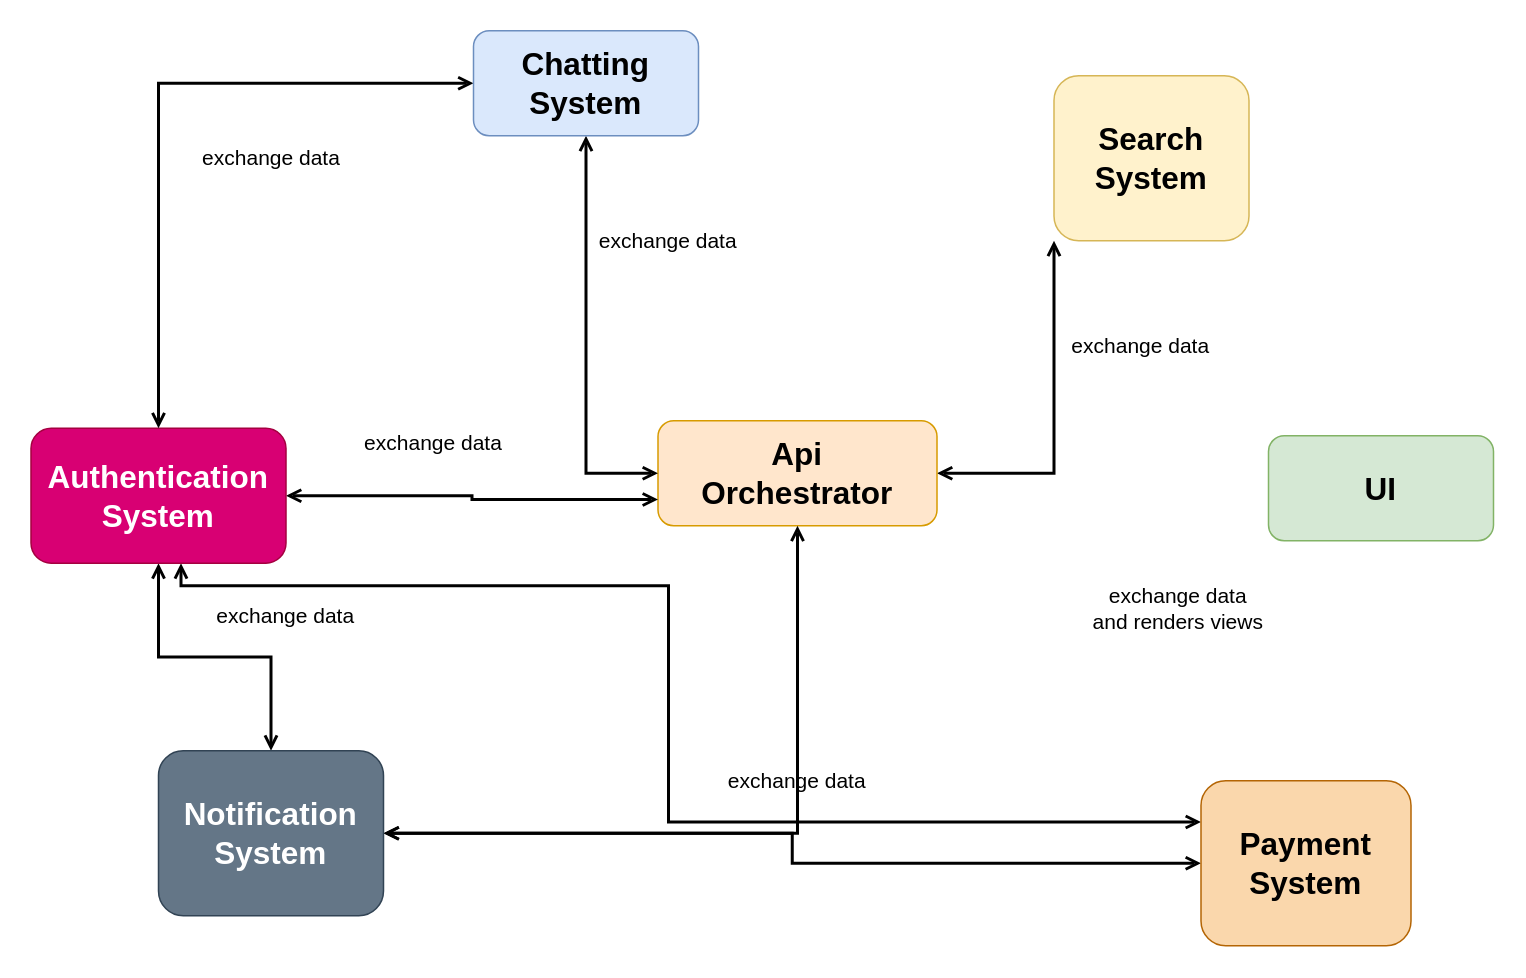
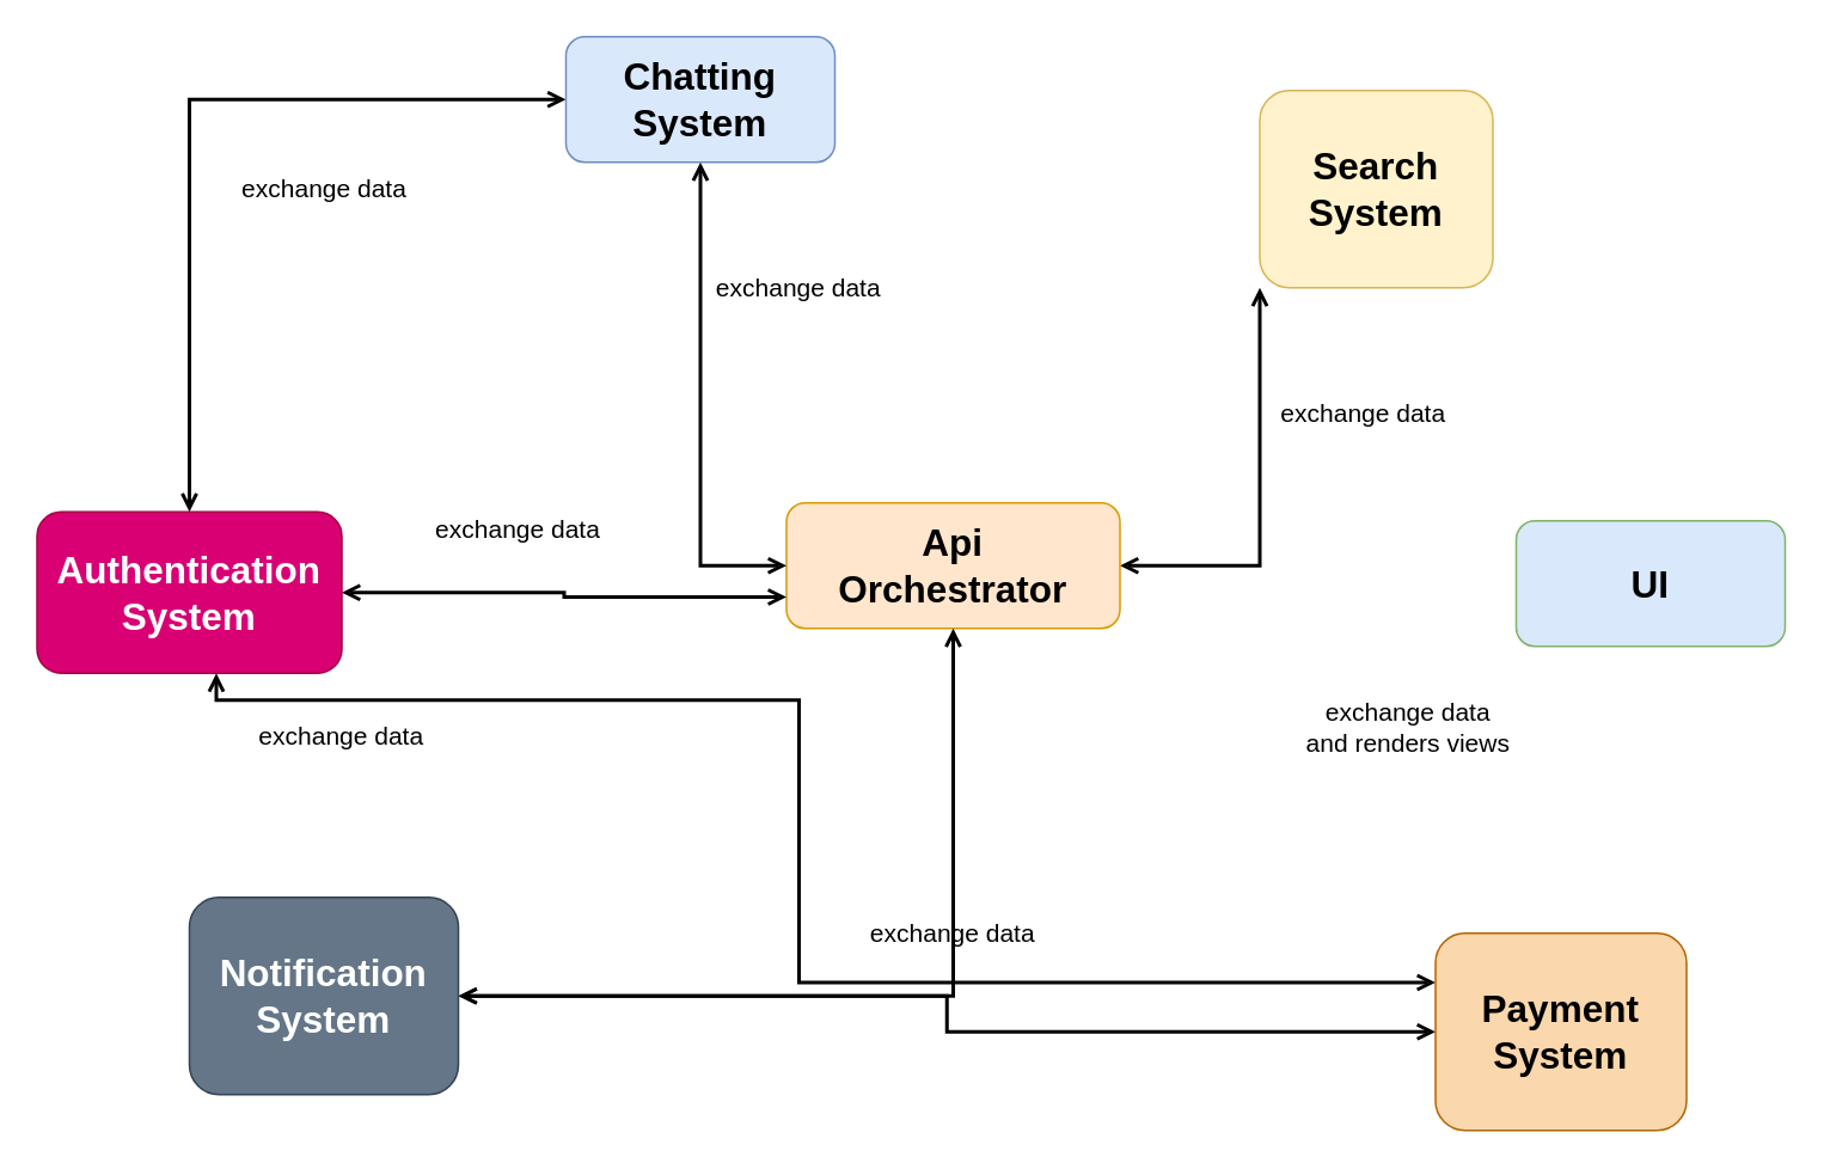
- <mxCell id="16" value="&lt;span style=&quot;font-size: 21px&quot;&gt;&lt;b&gt;UI&lt;/b&gt;&lt;/span&gt;" style="rounded=1;whiteSpace=wrap;html=1;fillColor=#d5e8d4;strokeColor=#82b366;" vertex="1" parent="1"><mxGeometry x="845" y="290" width="150" height="70" as="geometry" /></mxCell>
+ <mxCell id="16" value="&lt;span style=&quot;font-size: 21px&quot;&gt;&lt;b&gt;UI&lt;/b&gt;&lt;/span&gt;" style="rounded=1;whiteSpace=wrap;html=1;fillColor=#dae8fc;strokeColor=#82b366;" vertex="1" parent="1"><mxGeometry x="845" y="290" width="150" height="70" as="geometry" /></mxCell>
- <mxCell id="4" style="edgeStyle=orthogonalEdgeStyle;rounded=0;orthogonalLoop=1;jettySize=auto;html=1;startArrow=open;startFill=0;endArrow=open;endFill=0;strokeWidth=2;" edge="1" parent="1" source="7" target="13"><mxGeometry relative="1" as="geometry" /></mxCell>
